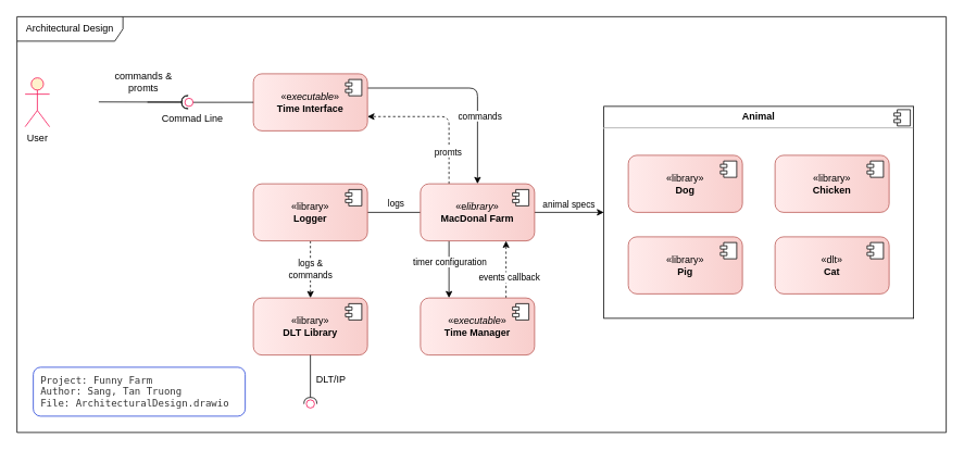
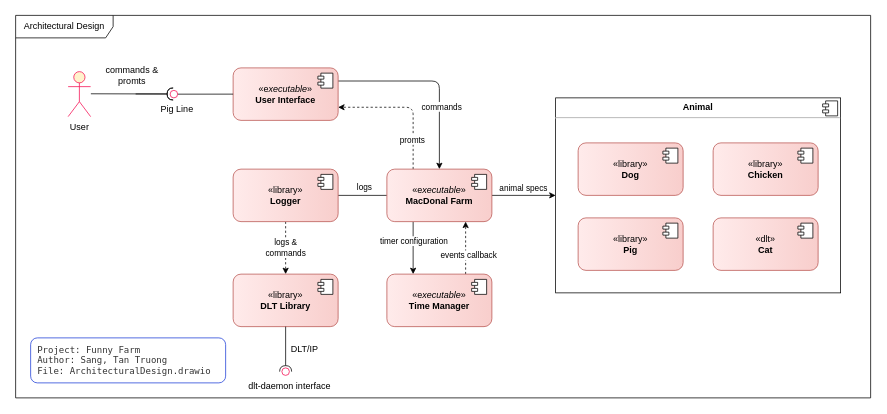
- <mxCell id="26" value="User" style="shape=umlActor;verticalLabelPosition=bottom;verticalAlign=top;html=1;fillColor=#fff2cc;strokeColor=#f40b51;" vertex="1" parent="1"><mxGeometry x="30" y="95" width="30" height="60" as="geometry" /></mxCell>
+ <mxCell id="26" value="User" style="shape=umlActor;verticalLabelPosition=bottom;verticalAlign=top;html=1;fillColor=#fff2cc;strokeColor=#f40b51;" vertex="1" parent="1"><mxGeometry x="90" y="95" width="30" height="60" as="geometry" /></mxCell>
- <mxCell id="6" value="«e&lt;i&gt;xecutable&lt;/i&gt;»&lt;br&gt;&lt;b&gt;Time Interface&lt;/b&gt;" style="html=1;dropTarget=0;whiteSpace=wrap;fillColor=#f8cecc;strokeColor=#b85450;fillStyle=auto;gradientDirection=west;gradientColor=#ffebeb;rounded=1;" parent="1" vertex="1"><mxGeometry x="310" y="90" width="140" height="70" as="geometry" /></mxCell>
+ <mxCell id="6" value="«e&lt;i&gt;xecutable&lt;/i&gt;»&lt;br&gt;&lt;b&gt;User Interface&lt;/b&gt;" style="html=1;dropTarget=0;whiteSpace=wrap;fillColor=#f8cecc;strokeColor=#b85450;fillStyle=auto;gradientDirection=west;gradientColor=#ffebeb;rounded=1;" parent="1" vertex="1"><mxGeometry x="310" y="90" width="140" height="70" as="geometry" /></mxCell>
- <mxCell id="43" value="Commad Line" style="text;html=1;align=center;verticalAlign=middle;resizable=0;points=[];autosize=1;strokeColor=none;fillColor=none;" vertex="1" parent="1"><mxGeometry x="185" y="130" width="100" height="30" as="geometry" /></mxCell>
+ <mxCell id="43" value="Pig Line" style="text;html=1;align=center;verticalAlign=middle;resizable=0;points=[];autosize=1;strokeColor=none;fillColor=none;" vertex="1" parent="1"><mxGeometry x="185" y="130" width="100" height="30" as="geometry" /></mxCell>
- <mxCell id="15" value="«e&lt;i&gt;library&lt;/i&gt;»&lt;br&gt;&lt;b&gt;MacDonal Farm&lt;/b&gt;" style="html=1;dropTarget=0;whiteSpace=wrap;fillColor=#f8cecc;strokeColor=#b85450;fillStyle=auto;gradientDirection=west;gradientColor=#ffebeb;rounded=1;" vertex="1" parent="1"><mxGeometry x="515" y="225" width="140" height="70" as="geometry" /></mxCell>
+ <mxCell id="15" value="«e&lt;i&gt;xecutable&lt;/i&gt;»&lt;br&gt;&lt;b&gt;MacDonal Farm&lt;/b&gt;" style="html=1;dropTarget=0;whiteSpace=wrap;fillColor=#f8cecc;strokeColor=#b85450;fillStyle=auto;gradientDirection=west;gradientColor=#ffebeb;rounded=1;" vertex="1" parent="1"><mxGeometry x="515" y="225" width="140" height="70" as="geometry" /></mxCell>
+ <mxCell id="47" value="dlt-daemon interface" style="text;html=1;align=center;verticalAlign=middle;resizable=0;points=[];autosize=1;strokeColor=none;fillColor=none;" vertex="1" parent="1"><mxGeometry x="320" y="500" width="130" height="30" as="geometry" /></mxCell>
